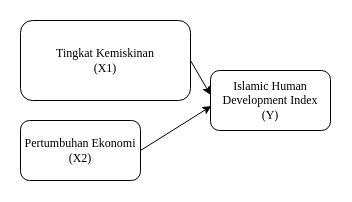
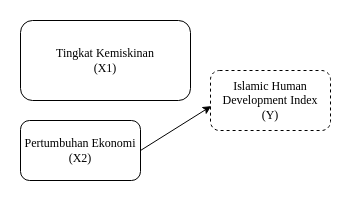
- <mxCell id="5" value="" style="endArrow=classic;html=1;rounded=0;exitX=1;exitY=0.5;exitDx=0;exitDy=0;entryX=0;entryY=0.406;entryDx=0;entryDy=0;entryPerimeter=0;" edge="1" parent="1" source="3" target="2"><mxGeometry width="50" height="50" relative="1" as="geometry"><mxPoint x="180" y="310" as="sourcePoint" /><mxPoint x="230" y="260" as="targetPoint" /></mxGeometry></mxCell>
- <mxCell id="2" value="&lt;font face=&quot;Times New Roman&quot;&gt;Islamic Human Development Index&lt;br&gt;(Y)&lt;/font&gt;" style="rounded=1;whiteSpace=wrap;html=1;" vertex="1" parent="1"><mxGeometry x="210" y="70" width="120" height="60" as="geometry" /></mxCell>
+ <mxCell id="2" value="&lt;font face=&quot;Times New Roman&quot;&gt;Islamic Human Development Index&lt;br&gt;(Y)&lt;/font&gt;" style="rounded=1;whiteSpace=wrap;html=1;dashed=1;" vertex="1" parent="1"><mxGeometry x="210" y="70" width="120" height="60" as="geometry" /></mxCell>
